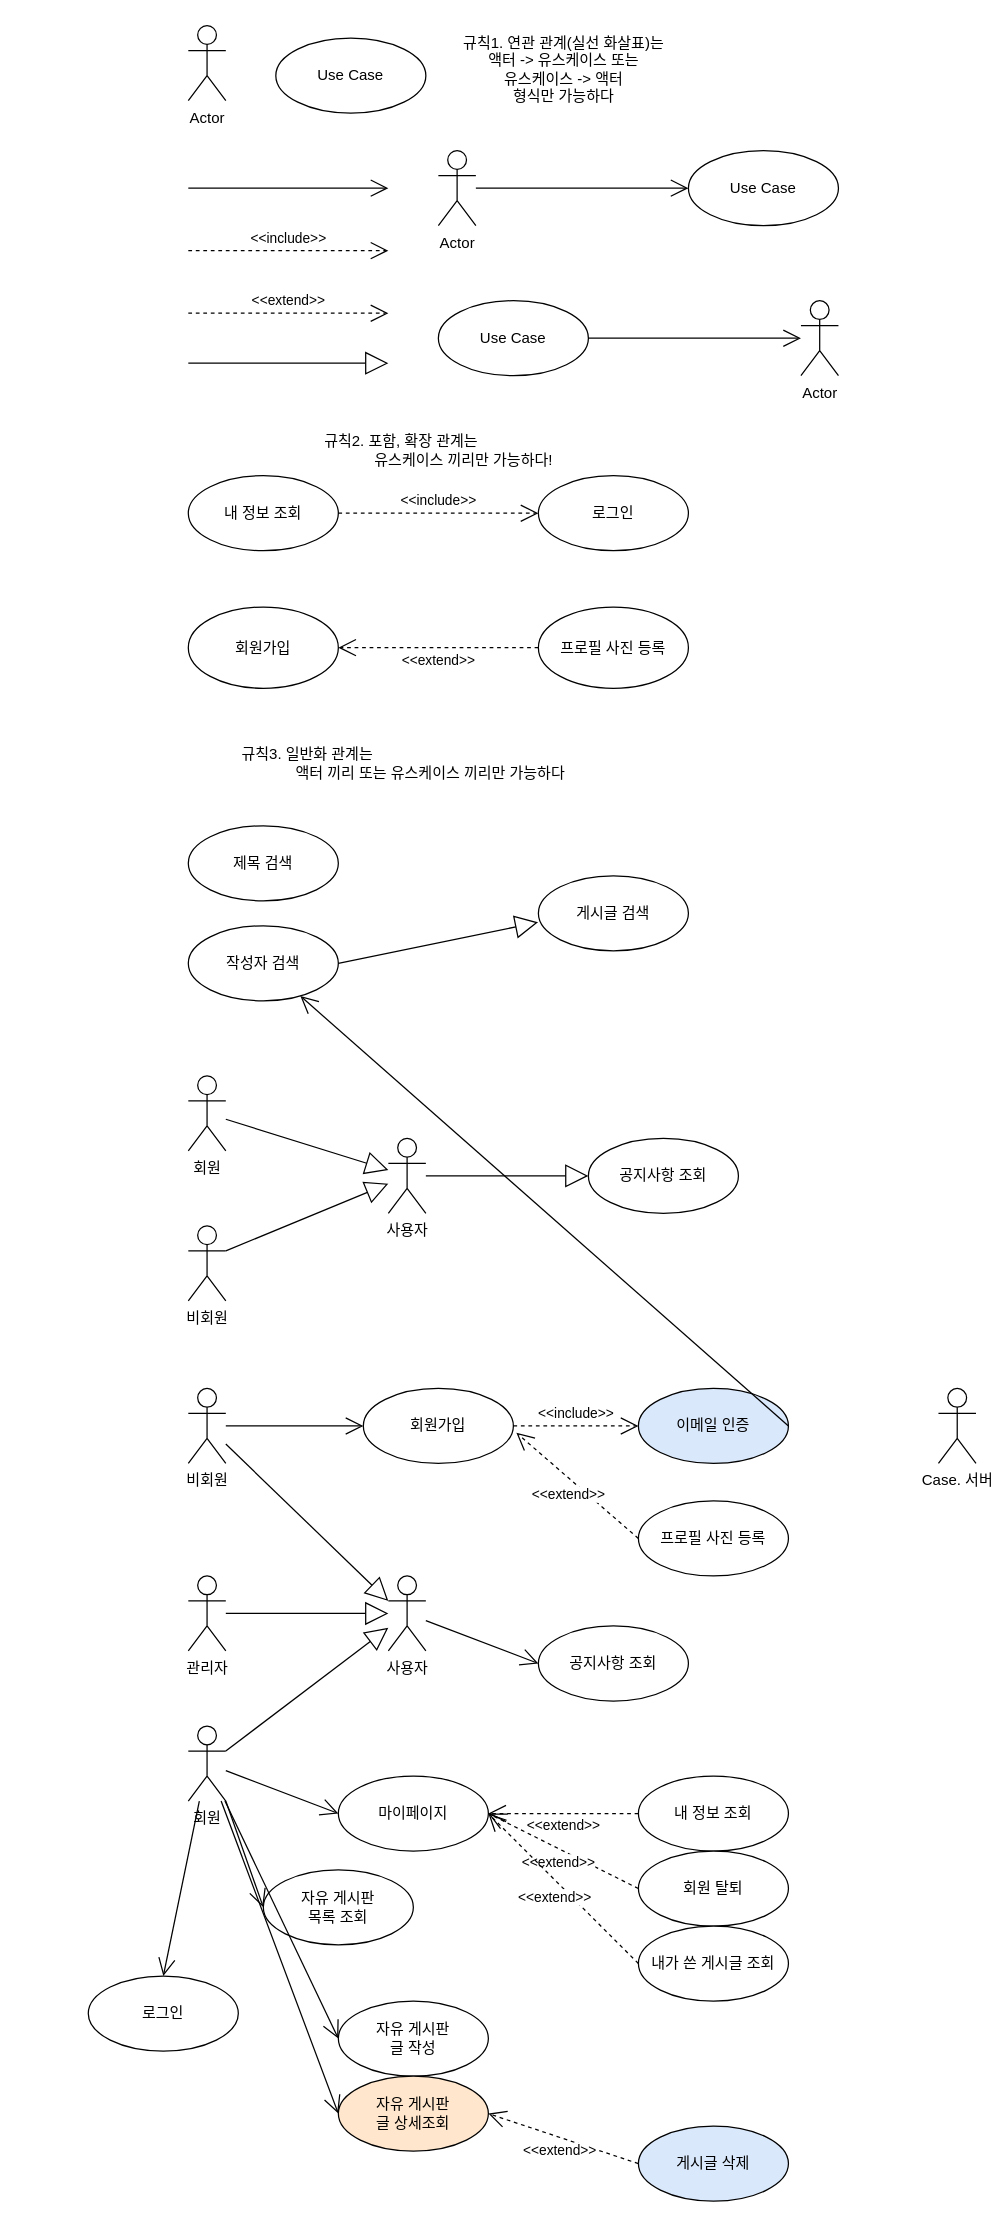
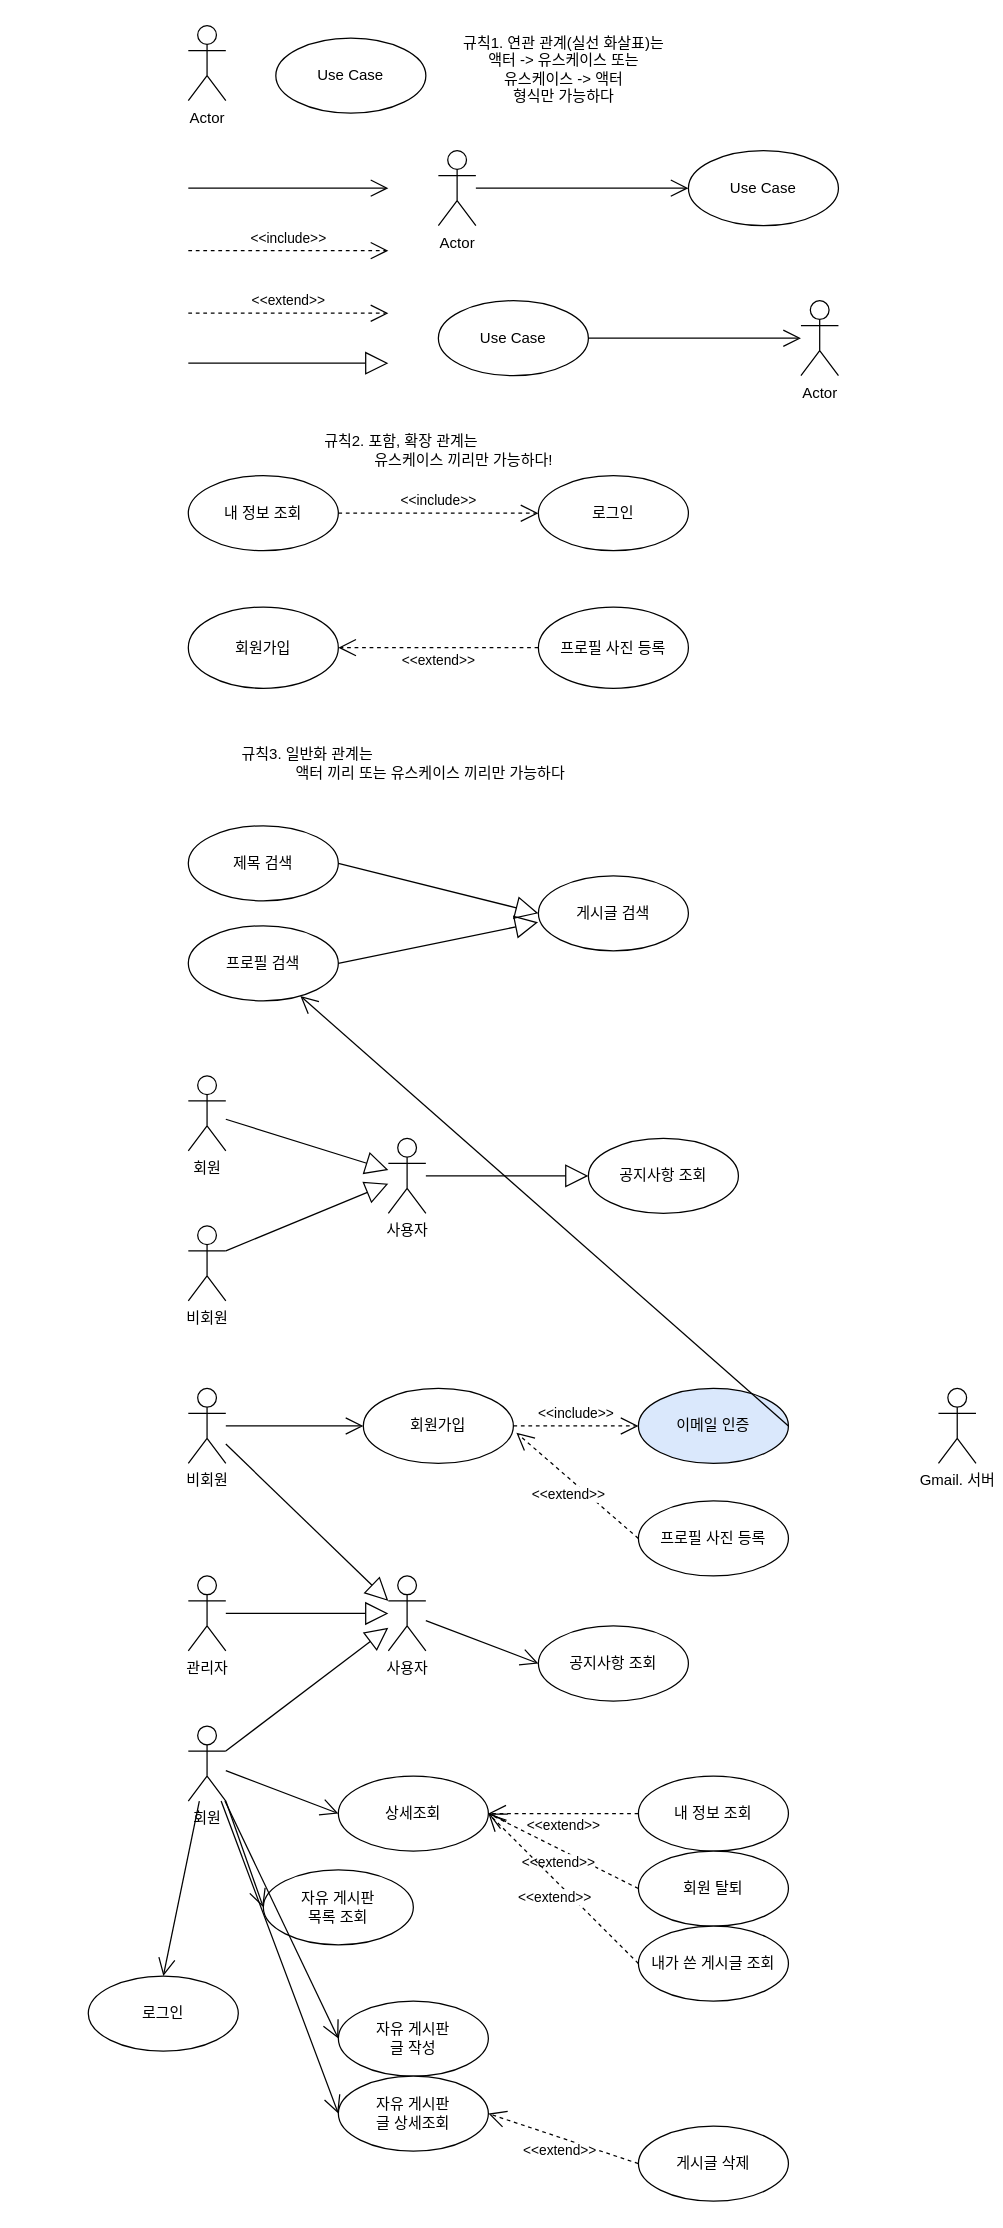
+ <mxCell id="26" value="" style="endArrow=block;endSize=16;endFill=0;html=1;rounded=0;exitX=1;exitY=0.5;exitDx=0;exitDy=0;exitPerimeter=0;entryX=0;entryY=0.5;entryDx=0;entryDy=0;" edge="1" parent="1" source="23" target="25"><mxGeometry width="160" relative="1" as="geometry"><mxPoint x="280" y="759.41" as="sourcePoint" /><mxPoint x="440" y="759.41" as="targetPoint" /></mxGeometry></mxCell>
- <mxCell id="24" value="작성자 검색" style="ellipse;whiteSpace=wrap;html=1;" vertex="1" parent="1"><mxGeometry x="150" y="740" width="120" height="60" as="geometry" /></mxCell>
+ <mxCell id="24" value="프로필 검색" style="ellipse;whiteSpace=wrap;html=1;" vertex="1" parent="1"><mxGeometry x="150" y="740" width="120" height="60" as="geometry" /></mxCell>
- <mxCell id="40" value="Case. 서버" style="shape=umlActor;verticalLabelPosition=bottom;verticalAlign=top;html=1;outlineConnect=0;" vertex="1" parent="1"><mxGeometry x="750" y="1110" width="30" height="60" as="geometry" /></mxCell>
+ <mxCell id="40" value="Gmail. 서버" style="shape=umlActor;verticalLabelPosition=bottom;verticalAlign=top;html=1;outlineConnect=0;" vertex="1" parent="1"><mxGeometry x="750" y="1110" width="30" height="60" as="geometry" /></mxCell>
- <mxCell id="57" value="마이페이지" style="ellipse;whiteSpace=wrap;html=1;" vertex="1" parent="1"><mxGeometry x="270" y="1420" width="120" height="60" as="geometry" /></mxCell>
+ <mxCell id="57" value="상세조회" style="ellipse;whiteSpace=wrap;html=1;" vertex="1" parent="1"><mxGeometry x="270" y="1420" width="120" height="60" as="geometry" /></mxCell>
- <mxCell id="66" value="자유 게시판&lt;br&gt;글 상세조회" style="ellipse;whiteSpace=wrap;html=1;fillColor=#ffe6cc;" vertex="1" parent="1"><mxGeometry x="270" y="1660" width="120" height="60" as="geometry" /></mxCell>
+ <mxCell id="66" value="자유 게시판&lt;br&gt;글 상세조회" style="ellipse;whiteSpace=wrap;html=1;" vertex="1" parent="1"><mxGeometry x="270" y="1660" width="120" height="60" as="geometry" /></mxCell>
- <mxCell id="65" value="게시글 삭제" style="ellipse;whiteSpace=wrap;html=1;fillColor=#dae8fc;" vertex="1" parent="1"><mxGeometry x="510" y="1700" width="120" height="60" as="geometry" /></mxCell>
+ <mxCell id="65" value="게시글 삭제" style="ellipse;whiteSpace=wrap;html=1;" vertex="1" parent="1"><mxGeometry x="510" y="1700" width="120" height="60" as="geometry" /></mxCell>
